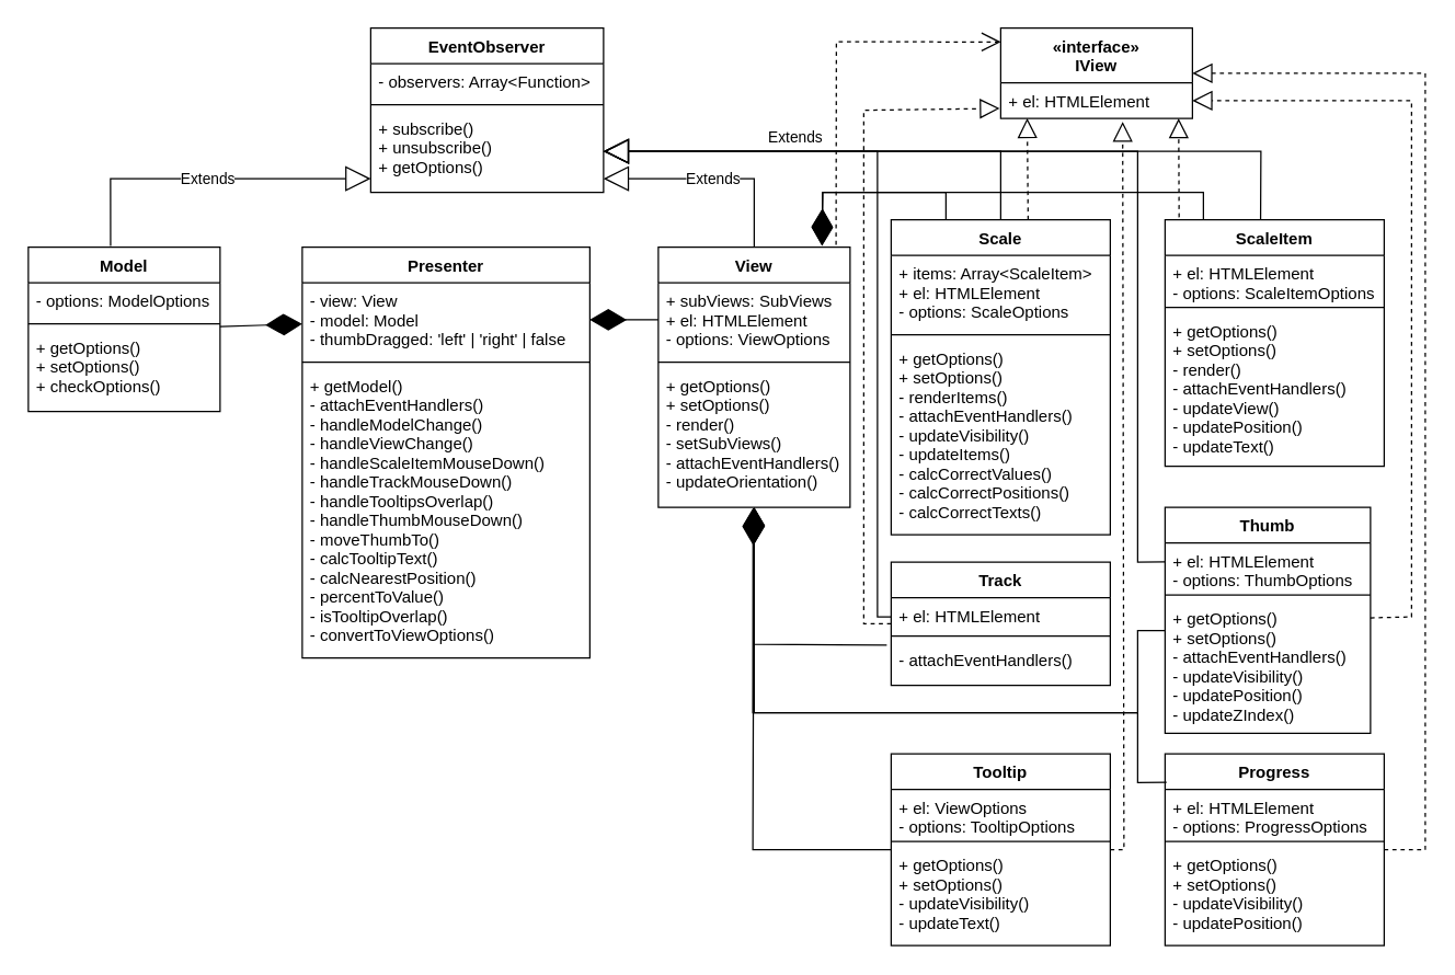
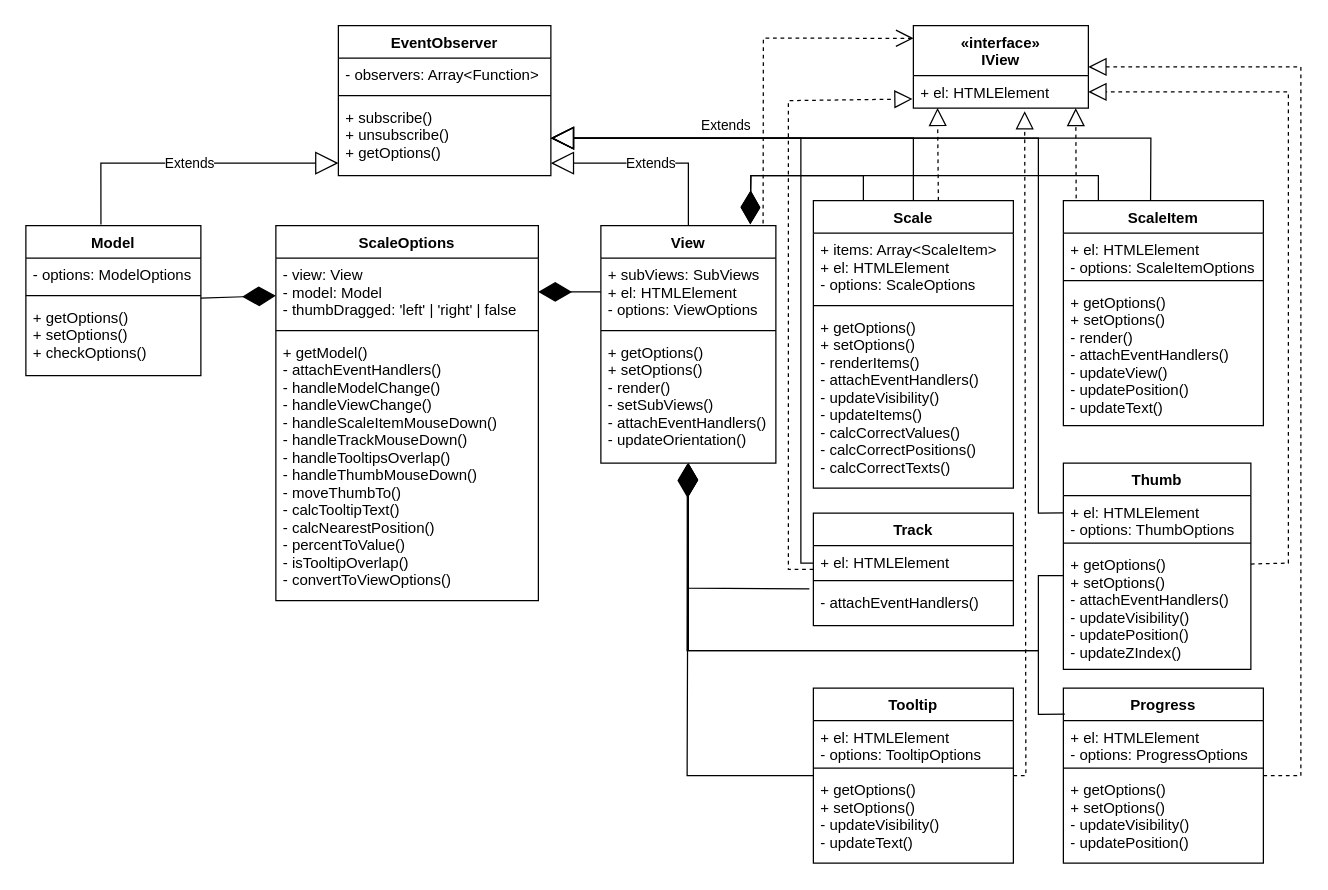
- <mxCell id="14" value="Presenter" style="swimlane;fontStyle=1;align=center;verticalAlign=top;childLayout=stackLayout;horizontal=1;startSize=26;horizontalStack=0;resizeParent=1;resizeParentMax=0;resizeLast=0;collapsible=1;marginBottom=0;" vertex="1" parent="1"><mxGeometry x="220" y="180" width="210" height="300" as="geometry" /></mxCell>
+ <mxCell id="14" value="ScaleOptions" style="swimlane;fontStyle=1;align=center;verticalAlign=top;childLayout=stackLayout;horizontal=1;startSize=26;horizontalStack=0;resizeParent=1;resizeParentMax=0;resizeLast=0;collapsible=1;marginBottom=0;" vertex="1" parent="1"><mxGeometry x="220" y="180" width="210" height="300" as="geometry" /></mxCell>
- <mxCell id="35" value="+ el: ViewOptions&#10;- options: TooltipOptions" style="text;strokeColor=none;fillColor=none;align=left;verticalAlign=top;spacingLeft=4;spacingRight=4;overflow=hidden;rotatable=0;points=[[0,0.5],[1,0.5]];portConstraint=eastwest;" vertex="1" parent="34"><mxGeometry y="26" width="160" height="34" as="geometry" /></mxCell>
+ <mxCell id="35" value="+ el: HTMLElement&#10;- options: TooltipOptions" style="text;strokeColor=none;fillColor=none;align=left;verticalAlign=top;spacingLeft=4;spacingRight=4;overflow=hidden;rotatable=0;points=[[0,0.5],[1,0.5]];portConstraint=eastwest;" vertex="1" parent="34"><mxGeometry y="26" width="160" height="34" as="geometry" /></mxCell>
